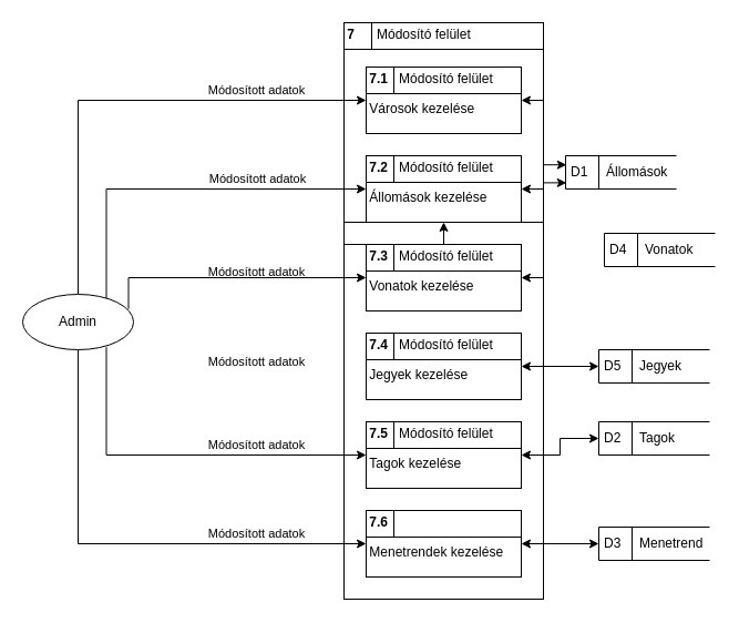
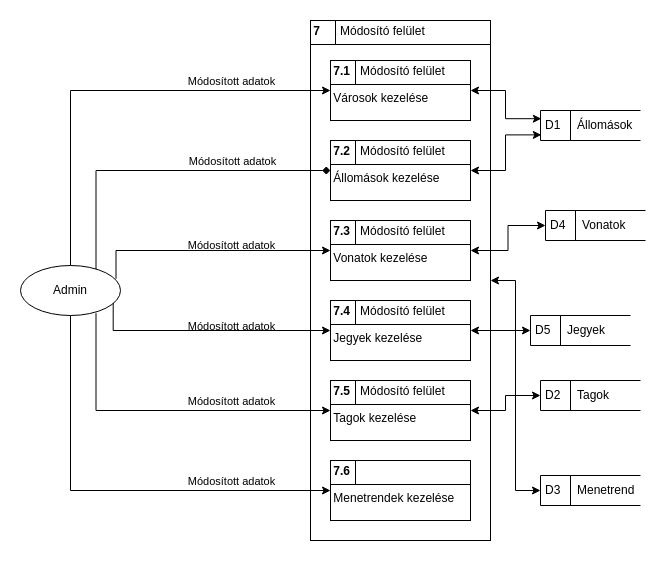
- <mxCell id="19" value="D1&amp;nbsp; &amp;nbsp; &amp;nbsp;Állomások" style="html=1;dashed=0;whiteSpace=wrap;shape=mxgraph.dfd.dataStoreID;align=left;spacingLeft=3;points=[[0,0],[0.5,0],[1,0],[0,0.5],[1,0.5],[0,1],[0.5,1],[1,1]];" vertex="1" parent="1"><mxGeometry x="510" y="140" width="100" height="30" as="geometry" /></mxCell>
+ <mxCell id="19" value="D1&amp;nbsp; &amp;nbsp; &amp;nbsp;Állomások" style="html=1;dashed=0;whiteSpace=wrap;shape=mxgraph.dfd.dataStoreID;align=left;spacingLeft=3;points=[[0,0],[0.5,0],[1,0],[0,0.5],[1,0.5],[0,1],[0.5,1],[1,1]];" vertex="1" parent="1"><mxGeometry x="540" y="110" width="100" height="30" as="geometry" /></mxCell>
- <mxCell id="13" style="edgeStyle=orthogonalEdgeStyle;rounded=0;orthogonalLoop=1;jettySize=auto;html=1;exitX=0.755;exitY=0.086;exitDx=0;exitDy=0;entryX=0;entryY=0.5;entryDx=0;entryDy=0;exitPerimeter=0;" edge="1" parent="1" source="18" target="5"><mxGeometry relative="1" as="geometry"><Array as="points"><mxPoint x="95" y="170" /></Array></mxGeometry></mxCell>
+ <mxCell id="13" style="edgeStyle=orthogonalEdgeStyle;rounded=0;orthogonalLoop=1;jettySize=auto;html=1;exitX=0.755;exitY=0.086;exitDx=0;exitDy=0;entryX=0;entryY=0.5;entryDx=0;entryDy=0;exitPerimeter=0;endArrow=diamond;" edge="1" parent="1" source="18" target="5"><mxGeometry relative="1" as="geometry"><Array as="points"><mxPoint x="95" y="170" /></Array></mxGeometry></mxCell>
- <mxCell id="6" style="edgeStyle=orthogonalEdgeStyle;rounded=0;orthogonalLoop=1;jettySize=auto;html=1;exitX=1;exitY=0.5;exitDx=0;exitDy=0;startArrow=classic;startFill=1;" edge="1" parent="1" source="7" target="5"><mxGeometry relative="1" as="geometry" /></mxCell>
+ <mxCell id="6" style="edgeStyle=orthogonalEdgeStyle;rounded=0;orthogonalLoop=1;jettySize=auto;html=1;exitX=1;exitY=0.5;exitDx=0;exitDy=0;entryX=0;entryY=0.5;entryDx=0;entryDy=0;startArrow=classic;startFill=1;" edge="1" parent="1" source="7" target="20"><mxGeometry relative="1" as="geometry" /></mxCell>
+ <mxCell id="27" style="edgeStyle=orthogonalEdgeStyle;rounded=0;orthogonalLoop=1;jettySize=auto;html=1;exitX=0;exitY=0.5;exitDx=0;exitDy=0;entryX=0.927;entryY=0.748;entryDx=0;entryDy=0;entryPerimeter=0;startArrow=classic;startFill=1;endArrow=none;" edge="1" parent="1" source="23" target="18"><mxGeometry relative="1" as="geometry"><Array as="points"><mxPoint x="113" y="330" /></Array></mxGeometry></mxCell>
- <mxCell id="32" value="D5&amp;nbsp; &amp;nbsp; &amp;nbsp;Jegyek" style="html=1;dashed=0;whiteSpace=wrap;shape=mxgraph.dfd.dataStoreID;align=left;spacingLeft=3;points=[[0,0],[0.5,0],[1,0],[0,0.5],[1,0.5],[0,1],[0.5,1],[1,1]];" vertex="1" parent="1"><mxGeometry x="540" y="315" width="100" height="30" as="geometry" /></mxCell>
+ <mxCell id="32" value="D5&amp;nbsp; &amp;nbsp; &amp;nbsp;Jegyek" style="html=1;dashed=0;whiteSpace=wrap;shape=mxgraph.dfd.dataStoreID;align=left;spacingLeft=3;points=[[0,0],[0.5,0],[1,0],[0,0.5],[1,0.5],[0,1],[0.5,1],[1,1]];" vertex="1" parent="1"><mxGeometry x="530" y="315" width="100" height="30" as="geometry" /></mxCell>
- <mxCell id="34" style="edgeStyle=orthogonalEdgeStyle;rounded=0;orthogonalLoop=1;jettySize=auto;html=1;exitX=0;exitY=0.5;exitDx=0;exitDy=0;entryX=1;entryY=0.5;entryDx=0;entryDy=0;startArrow=classic;startFill=1;" edge="1" parent="1" source="35" target="26"><mxGeometry relative="1" as="geometry" /></mxCell>
+ <mxCell id="34" style="edgeStyle=orthogonalEdgeStyle;rounded=0;orthogonalLoop=1;jettySize=auto;html=1;exitX=0;exitY=0.5;exitDx=0;exitDy=0;startArrow=classic;startFill=1;" edge="1" parent="1" source="35" target="2"><mxGeometry relative="1" as="geometry" /></mxCell>
